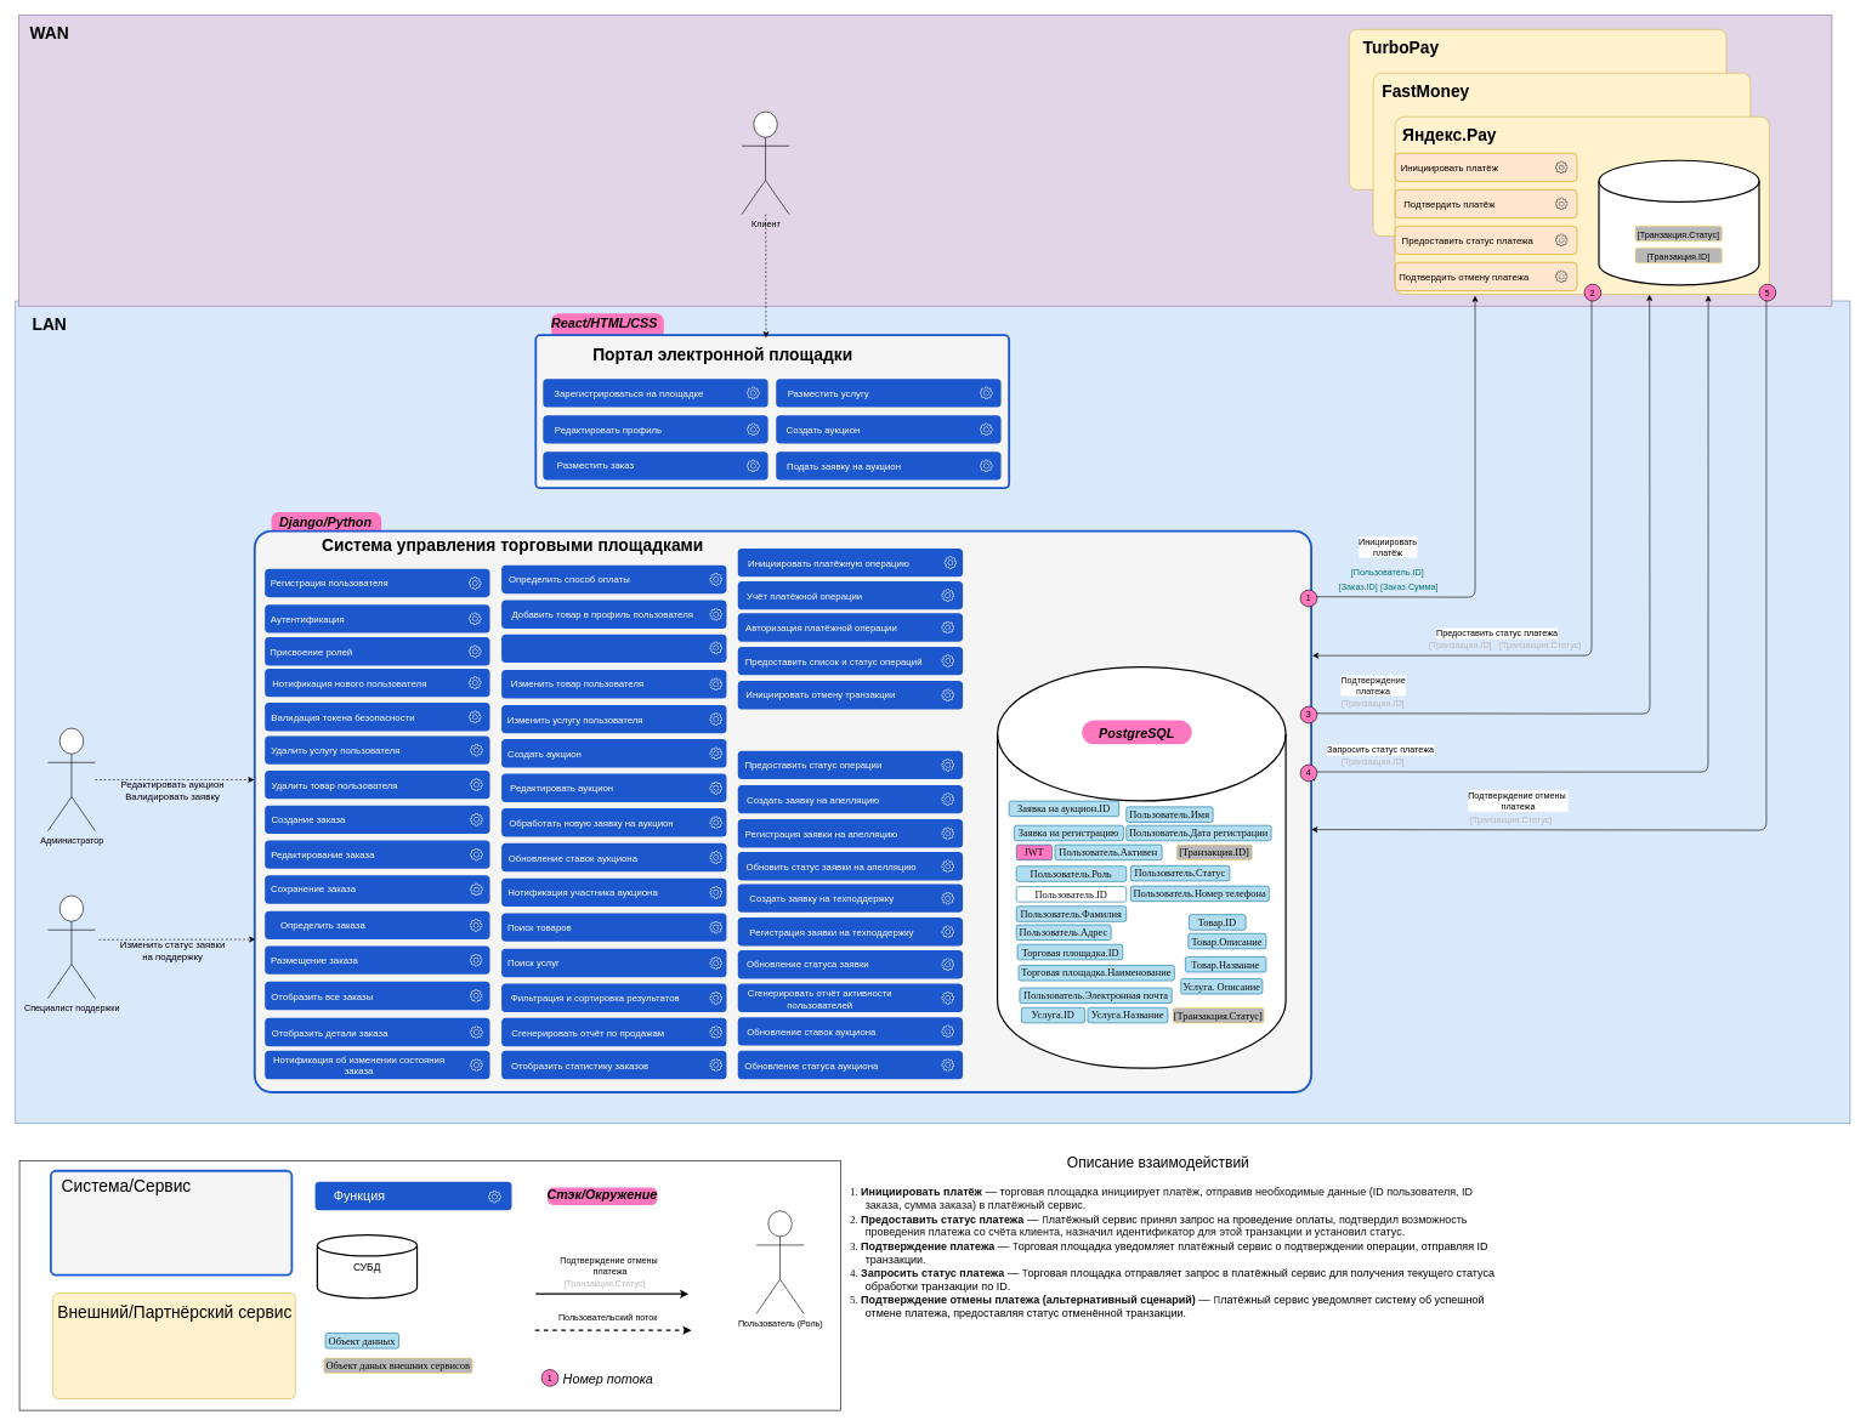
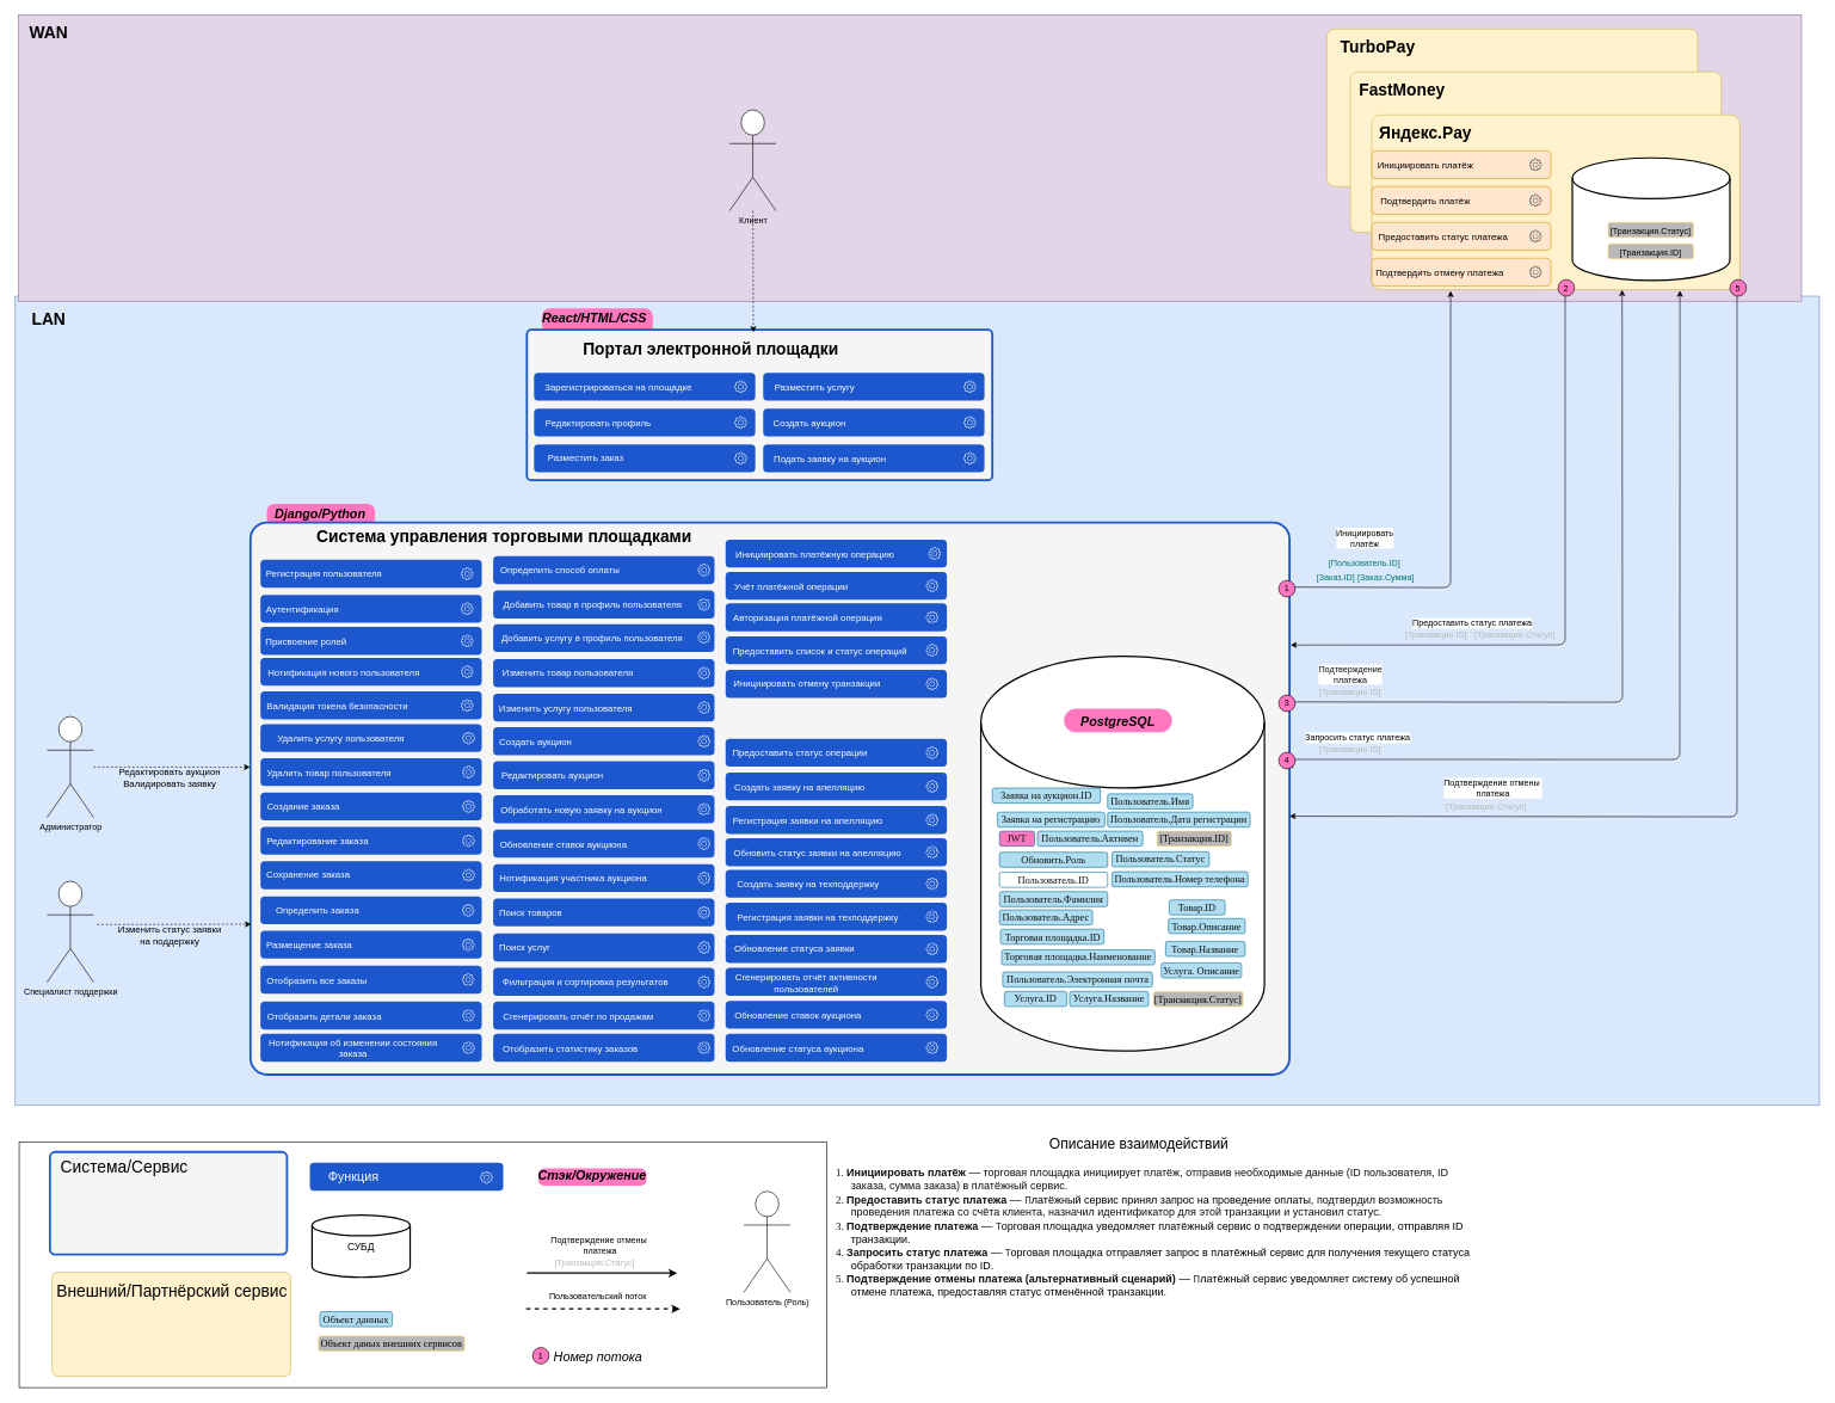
+ <mxCell id="204" value="Добавить услугу в профиль пользователя" style="text;html=1;align=center;verticalAlign=middle;whiteSpace=wrap;rounded=1;fontSize=13;fontColor=#FFFFFF;strokeColor=none;" parent="201" vertex="1"><mxGeometry x="2" y="5" width="273" height="30" as="geometry" /></mxCell>
- <mxCell id="156" value="Удалить услугу пользователя" style="text;html=1;align=center;verticalAlign=middle;whiteSpace=wrap;rounded=1;fontSize=13;fontColor=#FFFFFF;strokeColor=none;" parent="153" vertex="1"><mxGeometry x="3" y="4.5" width="189" height="30" as="geometry" /></mxCell>
+ <mxCell id="156" value="Удалить услугу пользователя" style="text;html=1;align=center;verticalAlign=middle;whiteSpace=wrap;rounded=1;fontSize=13;fontColor=#FFFFFF;strokeColor=none;" parent="153" vertex="1"><mxGeometry x="18" y="4.5" width="189" height="30" as="geometry" /></mxCell>
- <mxCell id="30" value="&lt;p style=&quot;margin: 0px 0px 0px 13px; text-indent: -13px; font-variant-numeric: normal; font-variant-east-asian: normal; font-variant-alternates: normal; font-kerning: auto; font-optical-sizing: auto; font-feature-settings: normal; font-variation-settings: normal; font-variant-position: normal; font-stretch: normal; font-size: 14px; line-height: normal; color: rgb(14, 14, 14); text-align: start;&quot; class=&quot;p1&quot;&gt;&lt;font face=&quot;Times New Roman&quot;&gt;Пользователь.Роль&lt;/font&gt;&lt;/p&gt;" style="rounded=1;whiteSpace=wrap;html=1;fillColor=#b1ddf0;strokeColor=#10739e;" parent="1" vertex="1"><mxGeometry x="1395" y="1189.5" width="151" height="21" as="geometry" /></mxCell>
+ <mxCell id="30" value="&lt;p style=&quot;margin: 0px 0px 0px 13px; text-indent: -13px; font-variant-numeric: normal; font-variant-east-asian: normal; font-variant-alternates: normal; font-kerning: auto; font-optical-sizing: auto; font-feature-settings: normal; font-variation-settings: normal; font-variant-position: normal; font-stretch: normal; font-size: 14px; line-height: normal; color: rgb(14, 14, 14); text-align: start;&quot; class=&quot;p1&quot;&gt;&lt;font face=&quot;Times New Roman&quot;&gt;Обновить.Роль&lt;/font&gt;&lt;/p&gt;" style="rounded=1;whiteSpace=wrap;html=1;fillColor=#b1ddf0;strokeColor=#10739e;" parent="1" vertex="1"><mxGeometry x="1395" y="1189.5" width="151" height="21" as="geometry" /></mxCell>
